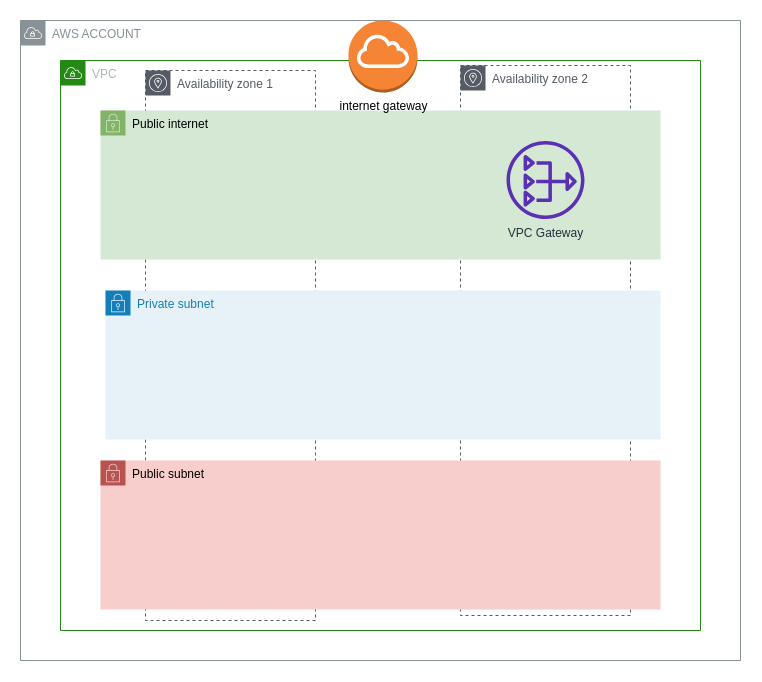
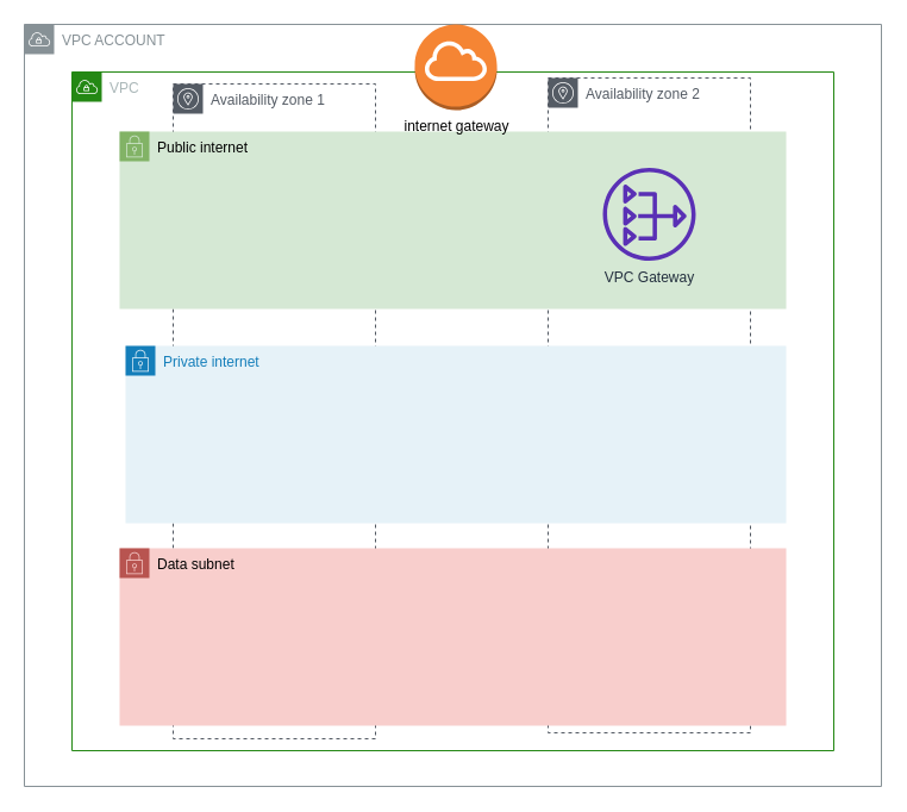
- <mxCell id="2" value="AWS ACCOUNT" style="outlineConnect=0;gradientColor=none;html=1;whiteSpace=wrap;fontSize=12;fontStyle=0;shape=mxgraph.aws4.group;grIcon=mxgraph.aws4.group_vpc;strokeColor=#879196;fillColor=none;verticalAlign=top;align=left;spacingLeft=30;fontColor=#879196;dashed=0;" parent="1" vertex="1"><mxGeometry x="20" y="20" width="720" height="640" as="geometry" /></mxCell>
+ <mxCell id="2" value="VPC ACCOUNT" style="outlineConnect=0;gradientColor=none;html=1;whiteSpace=wrap;fontSize=12;fontStyle=0;shape=mxgraph.aws4.group;grIcon=mxgraph.aws4.group_vpc;strokeColor=#879196;fillColor=none;verticalAlign=top;align=left;spacingLeft=30;fontColor=#879196;dashed=0;" parent="1" vertex="1"><mxGeometry x="20" y="20" width="720" height="640" as="geometry" /></mxCell>
- <mxCell id="7" value="Private subnet" style="points=[[0,0],[0.25,0],[0.5,0],[0.75,0],[1,0],[1,0.25],[1,0.5],[1,0.75],[1,1],[0.75,1],[0.5,1],[0.25,1],[0,1],[0,0.75],[0,0.5],[0,0.25]];outlineConnect=0;gradientColor=none;html=1;whiteSpace=wrap;fontSize=12;fontStyle=0;shape=mxgraph.aws4.group;grIcon=mxgraph.aws4.group_security_group;grStroke=0;strokeColor=#147EBA;fillColor=#E6F2F8;verticalAlign=top;align=left;spacingLeft=30;fontColor=#147EBA;dashed=0;" parent="1" vertex="1"><mxGeometry x="105" y="290" width="555" height="149" as="geometry" /></mxCell>
+ <mxCell id="7" value="Private internet" style="points=[[0,0],[0.25,0],[0.5,0],[0.75,0],[1,0],[1,0.25],[1,0.5],[1,0.75],[1,1],[0.75,1],[0.5,1],[0.25,1],[0,1],[0,0.75],[0,0.5],[0,0.25]];outlineConnect=0;gradientColor=none;html=1;whiteSpace=wrap;fontSize=12;fontStyle=0;shape=mxgraph.aws4.group;grIcon=mxgraph.aws4.group_security_group;grStroke=0;strokeColor=#147EBA;fillColor=#E6F2F8;verticalAlign=top;align=left;spacingLeft=30;fontColor=#147EBA;dashed=0;" parent="1" vertex="1"><mxGeometry x="105" y="290" width="555" height="149" as="geometry" /></mxCell>
- <mxCell id="8" value="Public subnet" style="points=[[0,0],[0.25,0],[0.5,0],[0.75,0],[1,0],[1,0.25],[1,0.5],[1,0.75],[1,1],[0.75,1],[0.5,1],[0.25,1],[0,1],[0,0.75],[0,0.5],[0,0.25]];outlineConnect=0;html=1;whiteSpace=wrap;fontSize=12;fontStyle=0;shape=mxgraph.aws4.group;grIcon=mxgraph.aws4.group_security_group;grStroke=0;strokeColor=#b85450;fillColor=#f8cecc;verticalAlign=top;align=left;spacingLeft=30;dashed=0;" parent="1" vertex="1"><mxGeometry x="100" y="460" width="560" height="149" as="geometry" /></mxCell>
+ <mxCell id="8" value="Data subnet" style="points=[[0,0],[0.25,0],[0.5,0],[0.75,0],[1,0],[1,0.25],[1,0.5],[1,0.75],[1,1],[0.75,1],[0.5,1],[0.25,1],[0,1],[0,0.75],[0,0.5],[0,0.25]];outlineConnect=0;html=1;whiteSpace=wrap;fontSize=12;fontStyle=0;shape=mxgraph.aws4.group;grIcon=mxgraph.aws4.group_security_group;grStroke=0;strokeColor=#b85450;fillColor=#f8cecc;verticalAlign=top;align=left;spacingLeft=30;dashed=0;" parent="1" vertex="1"><mxGeometry x="100" y="460" width="560" height="149" as="geometry" /></mxCell>
